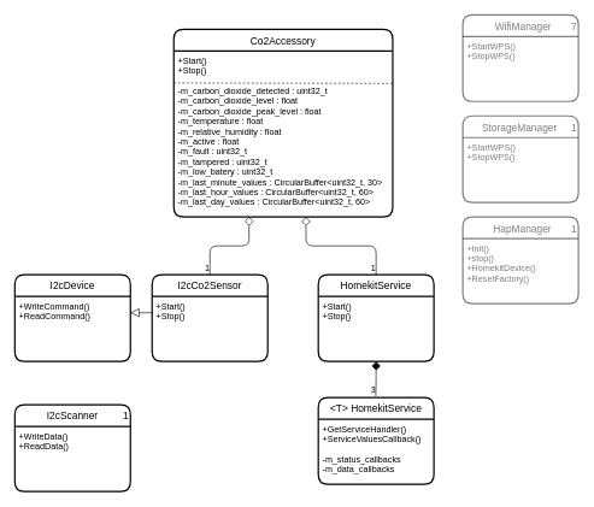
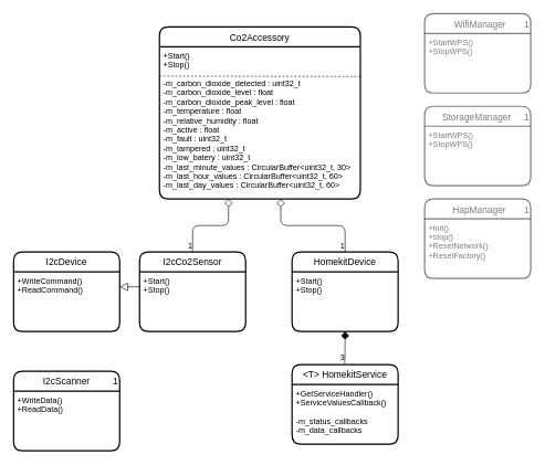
- <mxCell id="22" value="WifiManager       7" style="swimlane;childLayout=stackLayout;horizontal=1;startSize=30;horizontalStack=0;rounded=1;fontSize=14;fontStyle=0;strokeWidth=2;resizeParent=0;resizeLast=1;shadow=0;align=right;gradientColor=none;opacity=50;textOpacity=50;" vertex="1" parent="1"><mxGeometry x="640" y="20" width="160" height="120" as="geometry" /></mxCell>
+ <mxCell id="22" value="WifiManager       1" style="swimlane;childLayout=stackLayout;horizontal=1;startSize=30;horizontalStack=0;rounded=1;fontSize=14;fontStyle=0;strokeWidth=2;resizeParent=0;resizeLast=1;shadow=0;align=right;gradientColor=none;opacity=50;textOpacity=50;" vertex="1" parent="1"><mxGeometry x="640" y="20" width="160" height="120" as="geometry" /></mxCell>
- <mxCell id="25" value="+Init()&#10;+stop()&#10;+HomekitDevice()&#10;+ResetFactory()" style="align=left;strokeColor=none;fillColor=none;spacingLeft=4;fontSize=12;verticalAlign=top;resizable=0;rotatable=0;part=1;opacity=50;textOpacity=50;" vertex="1" parent="24"><mxGeometry y="30" width="160" height="90" as="geometry" /></mxCell>
+ <mxCell id="25" value="+Init()&#10;+stop()&#10;+ResetNetwork()&#10;+ResetFactory()" style="align=left;strokeColor=none;fillColor=none;spacingLeft=4;fontSize=12;verticalAlign=top;resizable=0;rotatable=0;part=1;opacity=50;textOpacity=50;" vertex="1" parent="24"><mxGeometry y="30" width="160" height="90" as="geometry" /></mxCell>
- <mxCell id="7" value="HomekitService" style="swimlane;childLayout=stackLayout;horizontal=1;startSize=30;horizontalStack=0;rounded=1;fontSize=14;fontStyle=0;strokeWidth=2;resizeParent=0;resizeLast=1;shadow=0;dashed=0;align=center;" vertex="1" parent="1"><mxGeometry x="440" y="380" width="160" height="120" as="geometry" /></mxCell>
+ <mxCell id="7" value="HomekitDevice" style="swimlane;childLayout=stackLayout;horizontal=1;startSize=30;horizontalStack=0;rounded=1;fontSize=14;fontStyle=0;strokeWidth=2;resizeParent=0;resizeLast=1;shadow=0;dashed=0;align=center;" vertex="1" parent="1"><mxGeometry x="440" y="380" width="160" height="120" as="geometry" /></mxCell>
